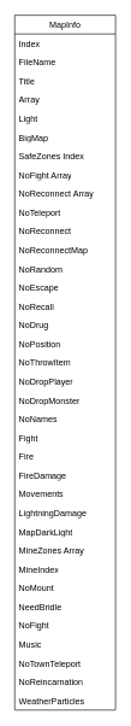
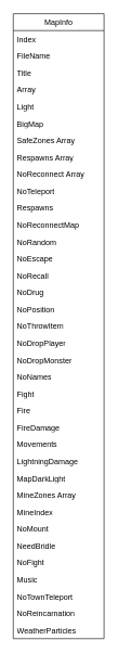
- <mxCell id="9" value="SafeZones Index" style="text;strokeColor=none;fillColor=none;align=left;verticalAlign=top;spacingLeft=4;spacingRight=4;overflow=hidden;rotatable=0;points=[[0,0.5],[1,0.5]];portConstraint=eastwest;whiteSpace=wrap;html=1;" vertex="1" parent="2"><mxGeometry y="182" width="140" height="26" as="geometry" /></mxCell>
+ <mxCell id="9" value="SafeZones Array" style="text;strokeColor=none;fillColor=none;align=left;verticalAlign=top;spacingLeft=4;spacingRight=4;overflow=hidden;rotatable=0;points=[[0,0.5],[1,0.5]];portConstraint=eastwest;whiteSpace=wrap;html=1;" vertex="1" parent="2"><mxGeometry y="182" width="140" height="26" as="geometry" /></mxCell>
- <mxCell id="10" value="NoFight Array" style="text;strokeColor=none;fillColor=none;align=left;verticalAlign=top;spacingLeft=4;spacingRight=4;overflow=hidden;rotatable=0;points=[[0,0.5],[1,0.5]];portConstraint=eastwest;whiteSpace=wrap;html=1;" vertex="1" parent="2"><mxGeometry y="208" width="140" height="26" as="geometry" /></mxCell>
+ <mxCell id="10" value="Respawns Array" style="text;strokeColor=none;fillColor=none;align=left;verticalAlign=top;spacingLeft=4;spacingRight=4;overflow=hidden;rotatable=0;points=[[0,0.5],[1,0.5]];portConstraint=eastwest;whiteSpace=wrap;html=1;" vertex="1" parent="2"><mxGeometry y="208" width="140" height="26" as="geometry" /></mxCell>
- <mxCell id="13" value="NoReconnect" style="text;strokeColor=none;fillColor=none;align=left;verticalAlign=top;spacingLeft=4;spacingRight=4;overflow=hidden;rotatable=0;points=[[0,0.5],[1,0.5]];portConstraint=eastwest;whiteSpace=wrap;html=1;" vertex="1" parent="2"><mxGeometry y="286" width="140" height="26" as="geometry" /></mxCell>
+ <mxCell id="13" value="Respawns" style="text;strokeColor=none;fillColor=none;align=left;verticalAlign=top;spacingLeft=4;spacingRight=4;overflow=hidden;rotatable=0;points=[[0,0.5],[1,0.5]];portConstraint=eastwest;whiteSpace=wrap;html=1;" vertex="1" parent="2"><mxGeometry y="286" width="140" height="26" as="geometry" /></mxCell>
